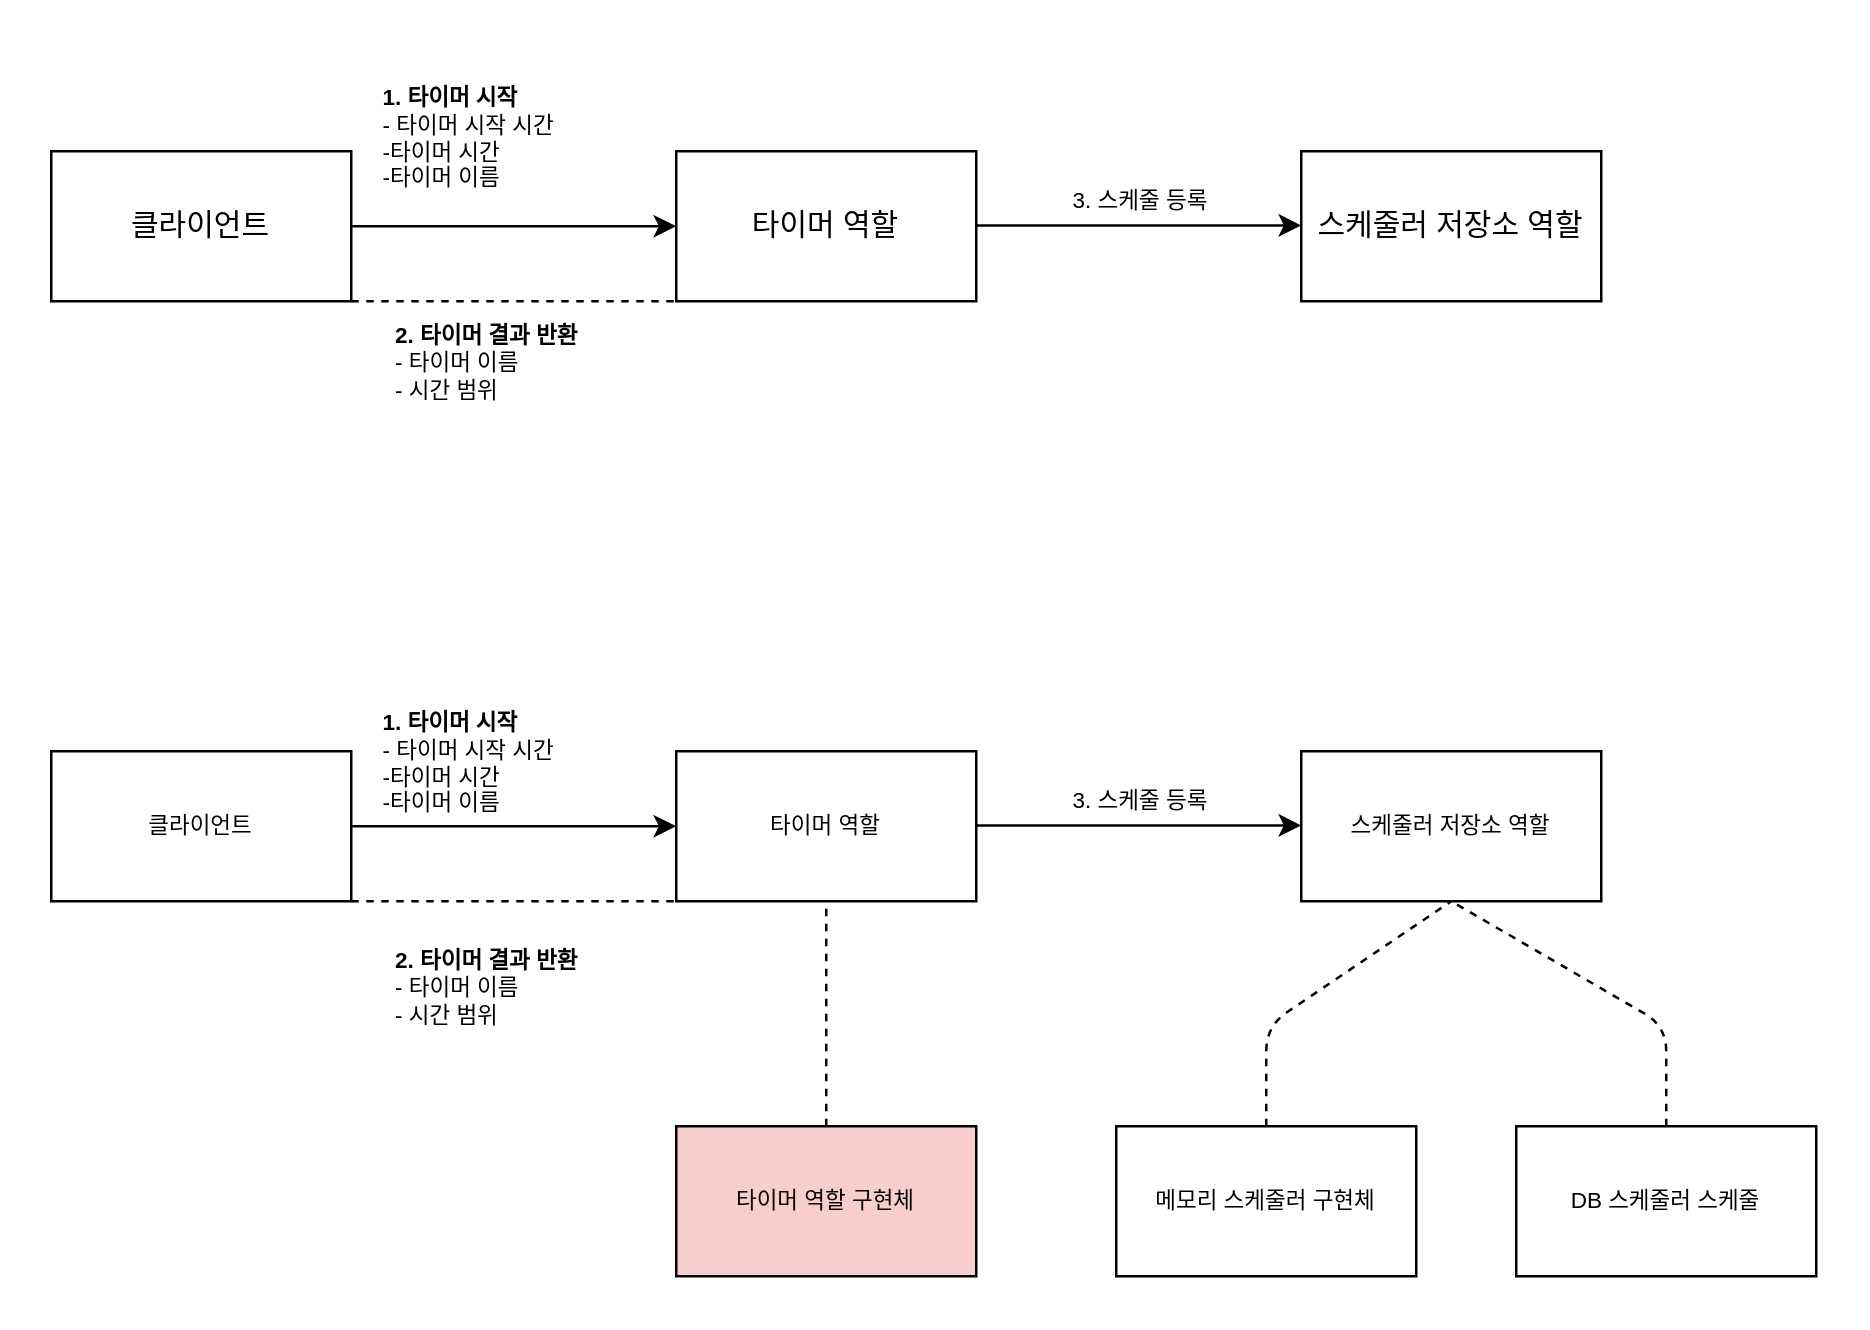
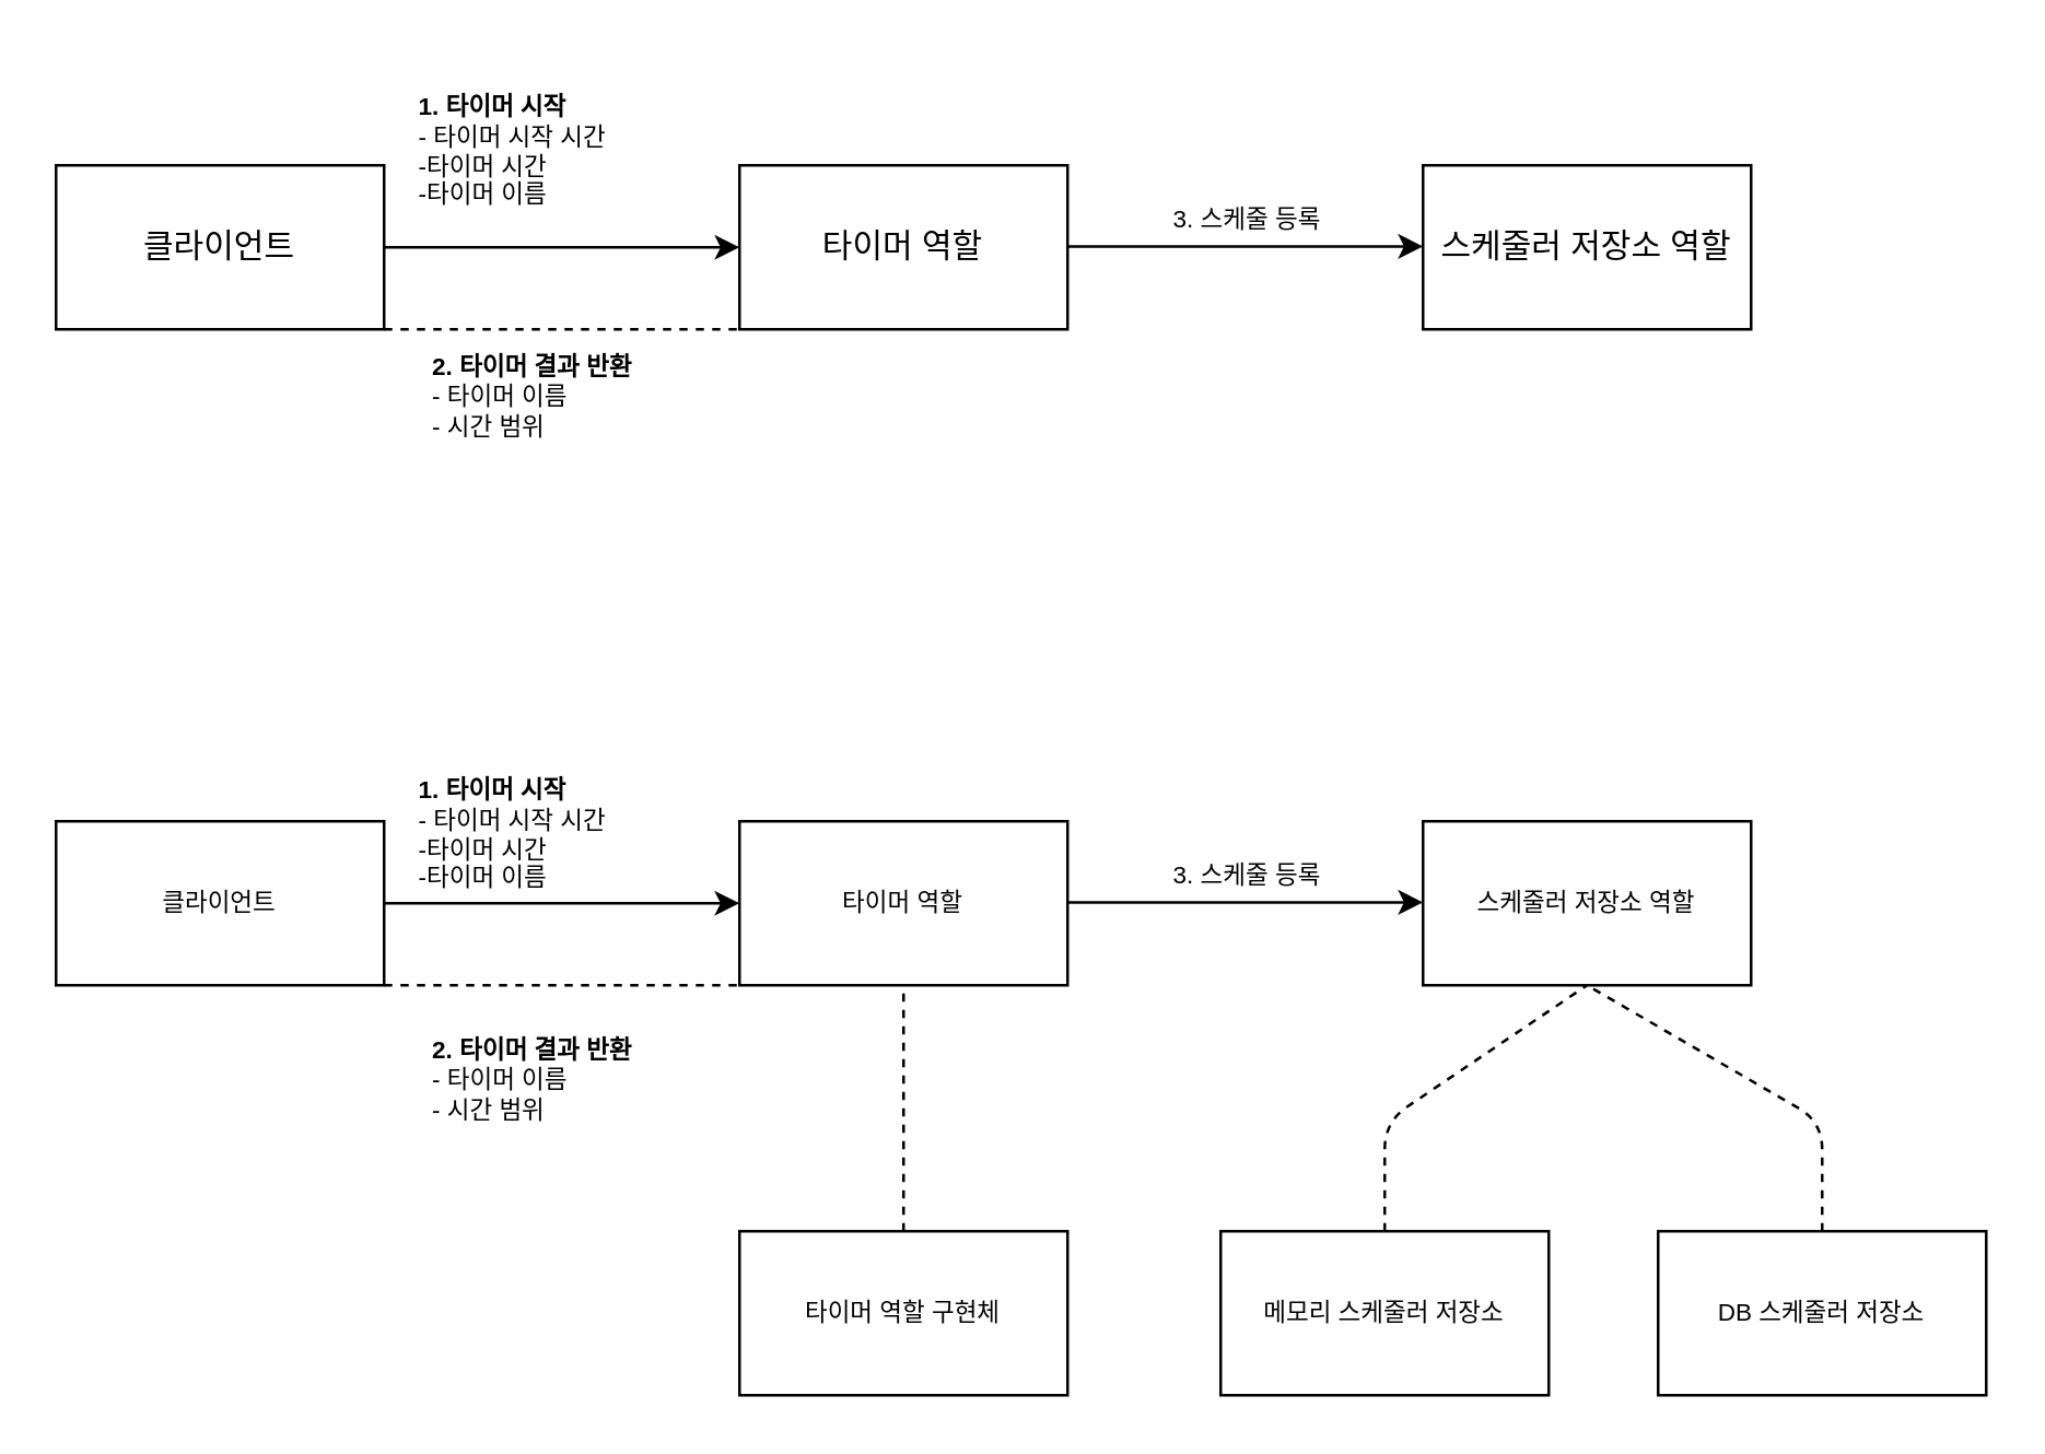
- <mxCell id="15" value="타이머 역할 구현체" style="rounded=0;whiteSpace=wrap;html=1;strokeWidth=1;fontSize=9;align=center;fillColor=#f8cecc;" vertex="1" parent="1"><mxGeometry x="270" y="450" width="120" height="60" as="geometry" /></mxCell>
+ <mxCell id="15" value="타이머 역할 구현체" style="rounded=0;whiteSpace=wrap;html=1;strokeWidth=1;fontSize=9;align=center;" vertex="1" parent="1"><mxGeometry x="270" y="450" width="120" height="60" as="geometry" /></mxCell>
- <mxCell id="16" value="메모리 스케줄러 구현체" style="rounded=0;whiteSpace=wrap;html=1;strokeWidth=1;fontSize=9;align=center;" vertex="1" parent="1"><mxGeometry x="446" y="450" width="120" height="60" as="geometry" /></mxCell>
+ <mxCell id="16" value="메모리 스케줄러 저장소" style="rounded=0;whiteSpace=wrap;html=1;strokeWidth=1;fontSize=9;align=center;" vertex="1" parent="1"><mxGeometry x="446" y="450" width="120" height="60" as="geometry" /></mxCell>
- <mxCell id="17" value="DB 스케줄러 스케줄" style="rounded=0;whiteSpace=wrap;html=1;strokeWidth=1;fontSize=9;align=center;" vertex="1" parent="1"><mxGeometry x="606" y="450" width="120" height="60" as="geometry" /></mxCell>
+ <mxCell id="17" value="DB 스케줄러 저장소" style="rounded=0;whiteSpace=wrap;html=1;strokeWidth=1;fontSize=9;align=center;" vertex="1" parent="1"><mxGeometry x="606" y="450" width="120" height="60" as="geometry" /></mxCell>
